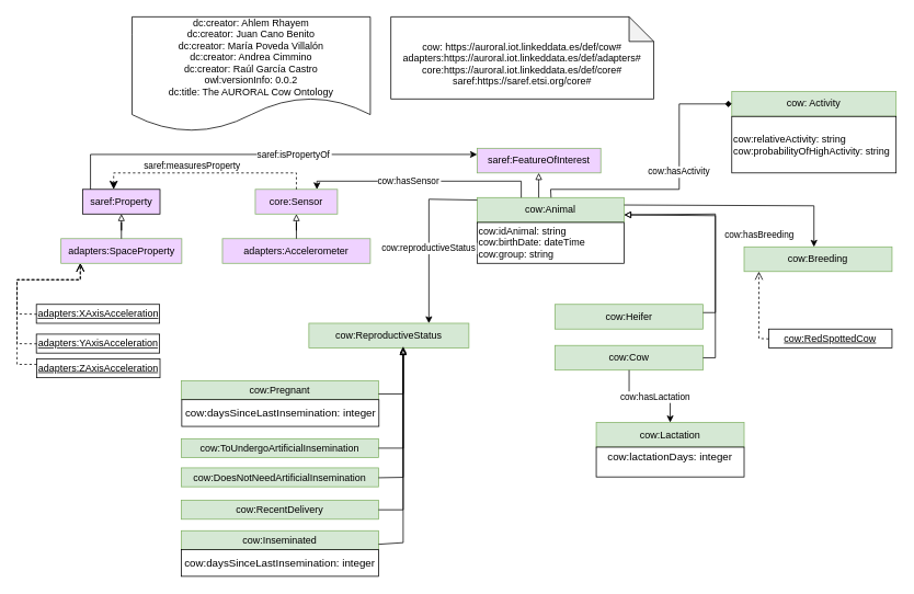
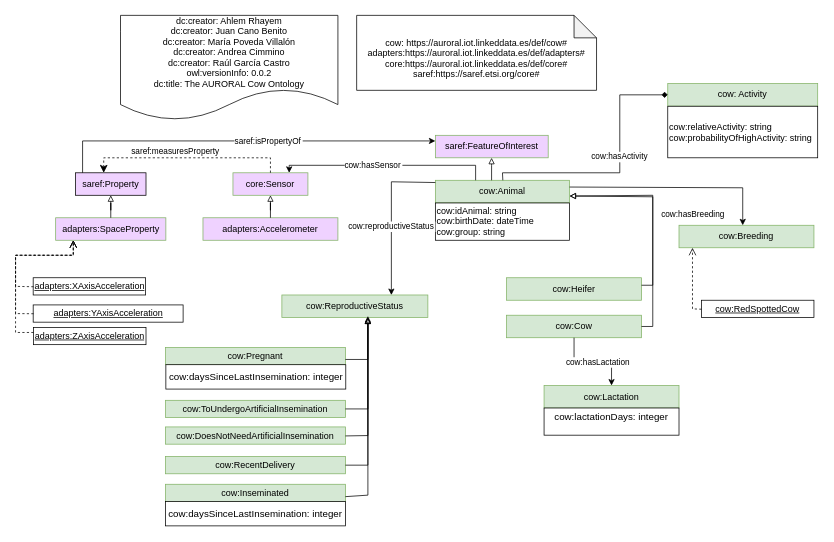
- <mxCell id="10" value="&lt;u&gt;adapters:YAxisAcceleration&lt;/u&gt;" style="rounded=0;whiteSpace=wrap;html=1;snapToPoint=1;points=[[0.1,0],[0.2,0],[0.3,0],[0.4,0],[0.5,0],[0.6,0],[0.7,0],[0.8,0],[0.9,0],[0,0.1],[0,0.3],[0,0.5],[0,0.7],[0,0.9],[0.1,1],[0.2,1],[0.3,1],[0.4,1],[0.5,1],[0.6,1],[0.7,1],[0.8,1],[0.9,1],[1,0.1],[1,0.3],[1,0.5],[1,0.7],[1,0.9]];" parent="1" vertex="1"><mxGeometry x="43.5" y="406.25" width="150" height="23" as="geometry" /></mxCell>
+ <mxCell id="10" value="&lt;u&gt;adapters:YAxisAcceleration&lt;/u&gt;" style="rounded=0;whiteSpace=wrap;html=1;snapToPoint=1;points=[[0.1,0],[0.2,0],[0.3,0],[0.4,0],[0.5,0],[0.6,0],[0.7,0],[0.8,0],[0.9,0],[0,0.1],[0,0.3],[0,0.5],[0,0.7],[0,0.9],[0.1,1],[0.2,1],[0.3,1],[0.4,1],[0.5,1],[0.6,1],[0.7,1],[0.8,1],[0.9,1],[1,0.1],[1,0.3],[1,0.5],[1,0.7],[1,0.9]];" parent="1" vertex="1"><mxGeometry x="43.5" y="406.25" width="200" height="23" as="geometry" /></mxCell>
